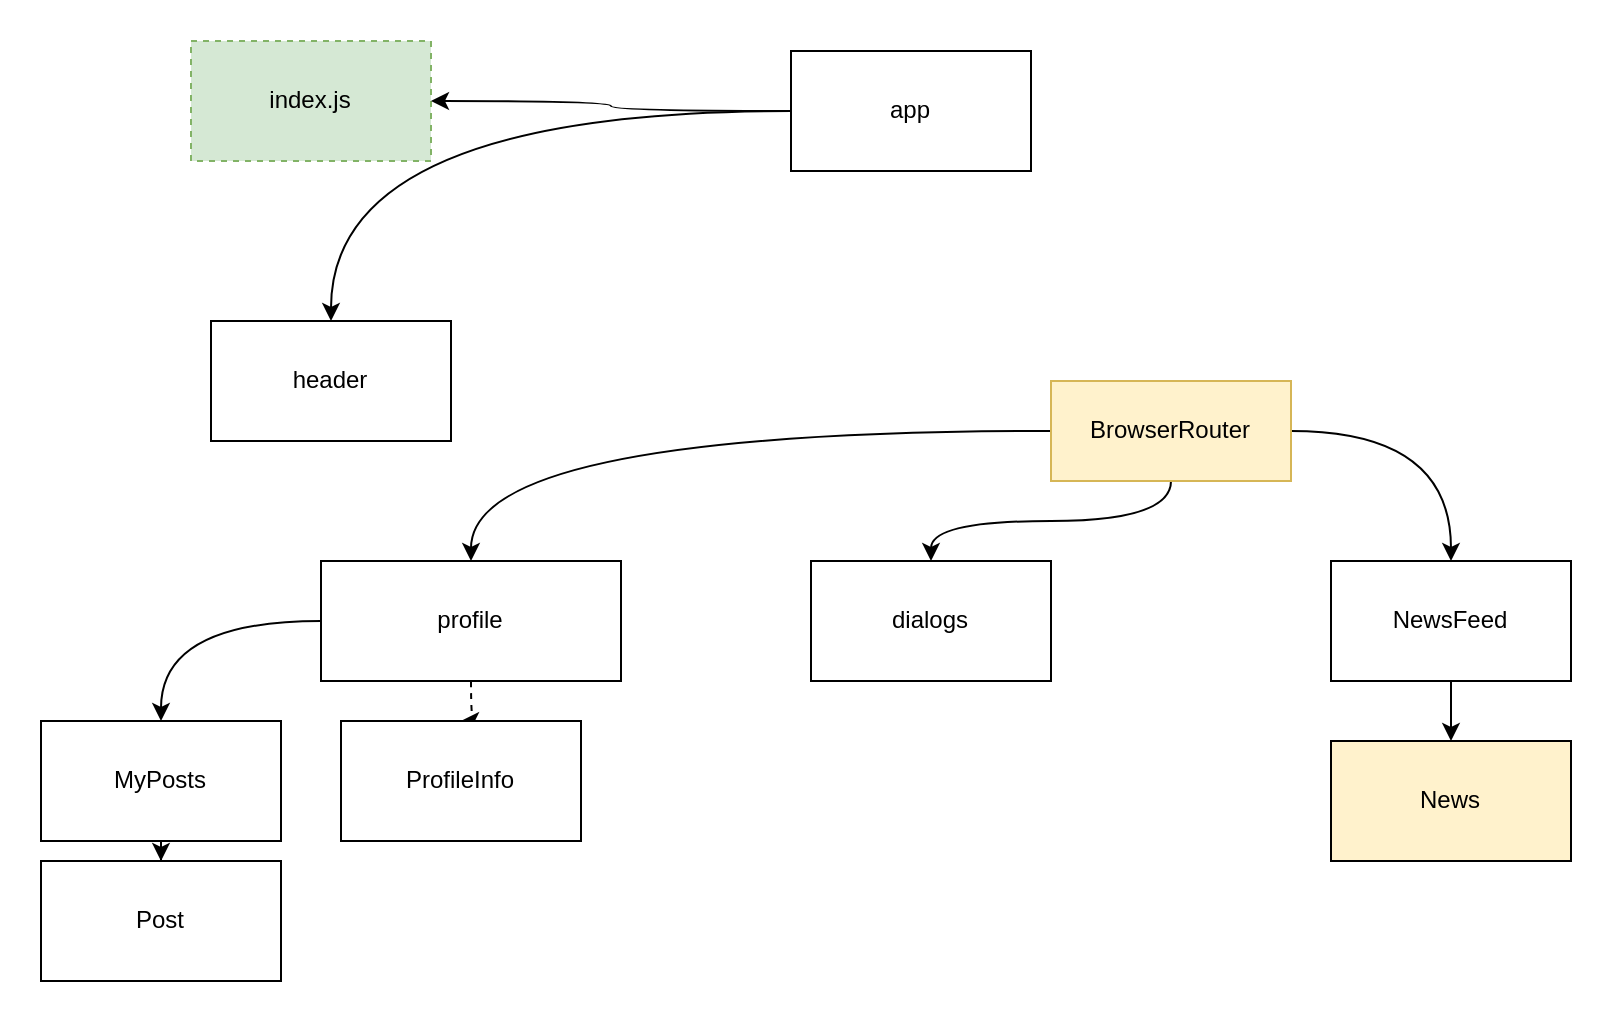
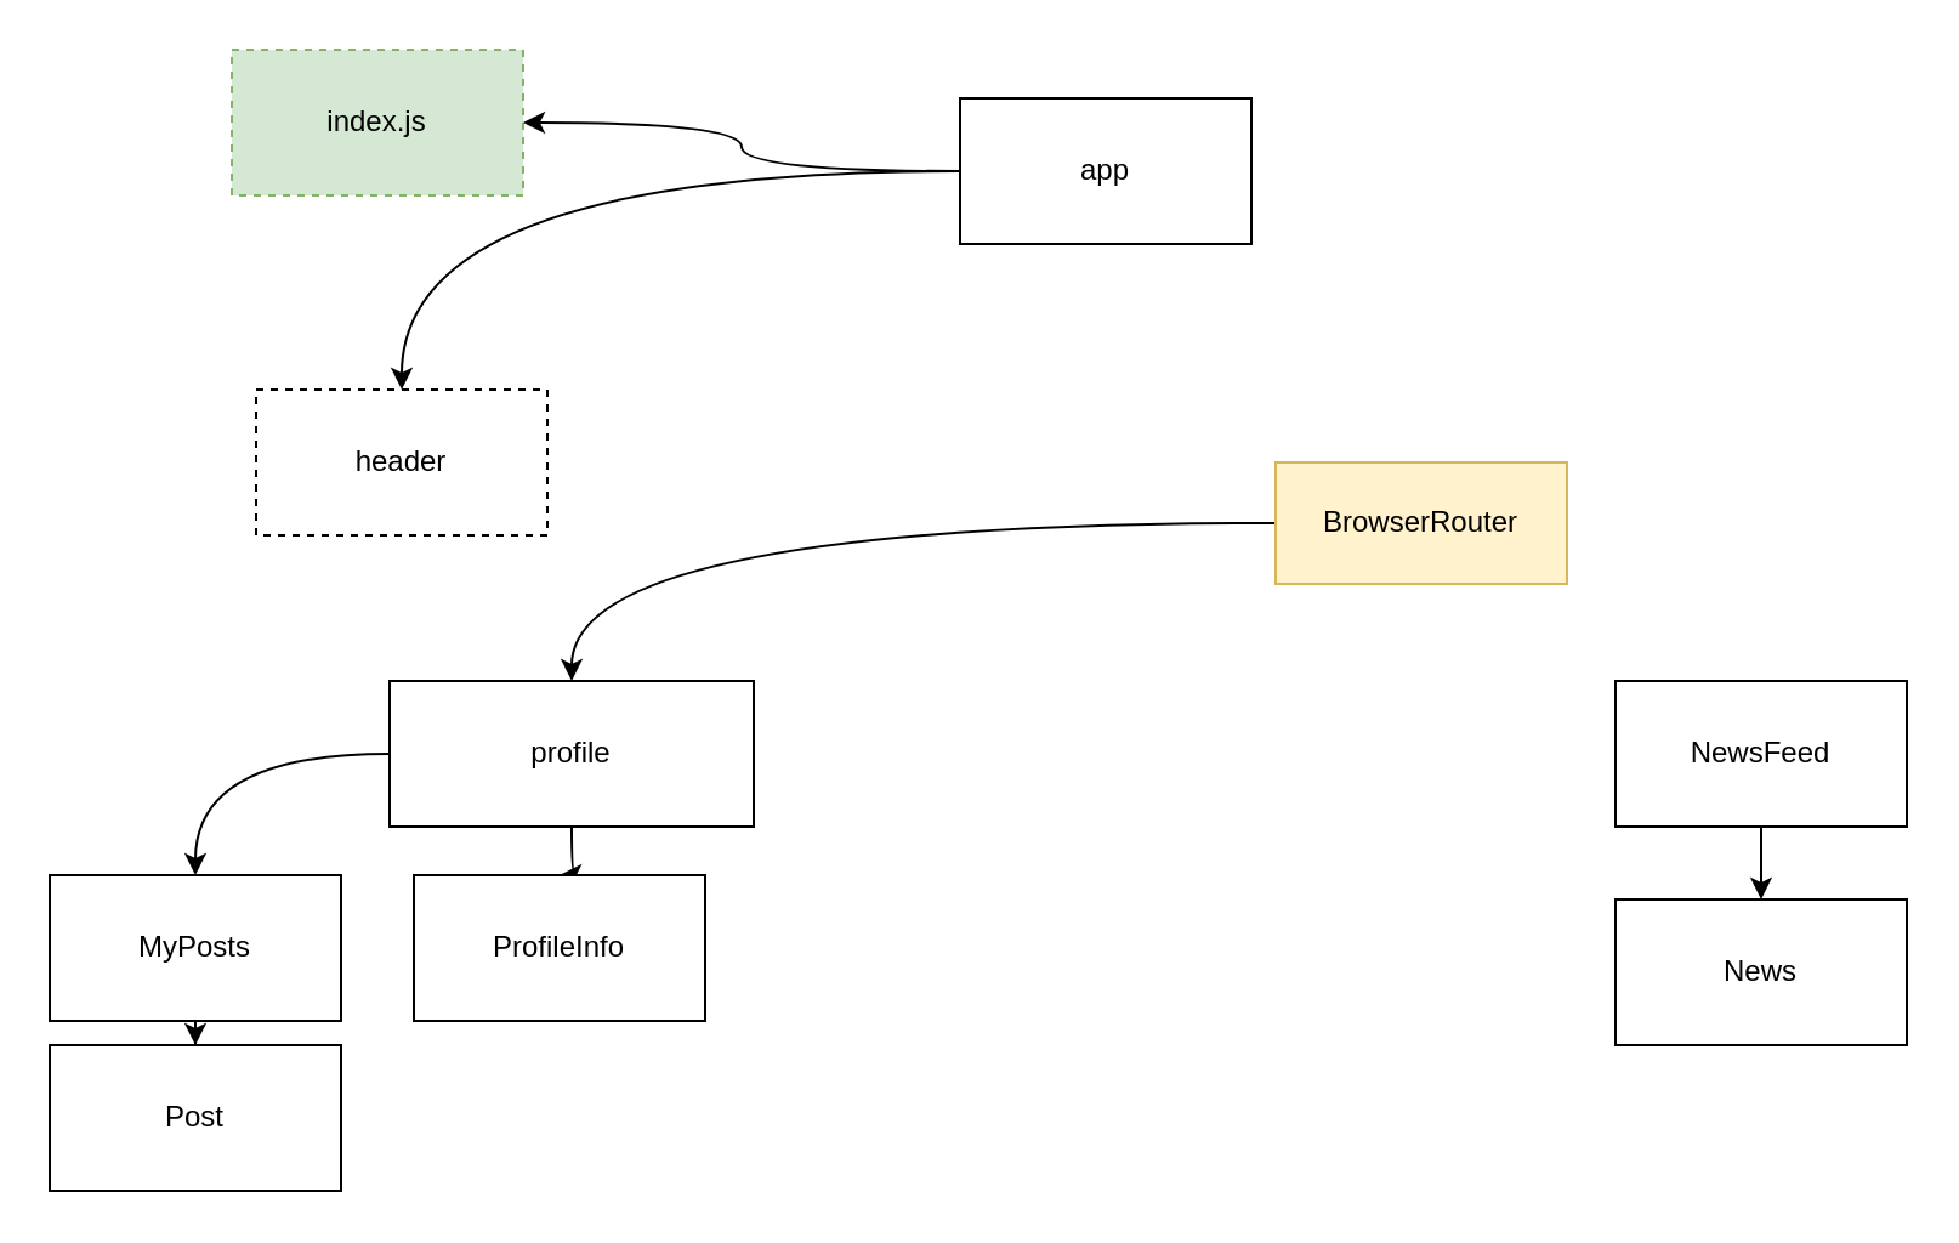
- <mxCell id="5" value="app" style="rounded=0;whiteSpace=wrap;html=1;" vertex="1" parent="1"><mxGeometry x="395" y="25" width="120" height="60" as="geometry" /></mxCell>
+ <mxCell id="5" value="app" style="rounded=0;whiteSpace=wrap;html=1;" vertex="1" parent="1"><mxGeometry x="395" y="40" width="120" height="60" as="geometry" /></mxCell>
- <mxCell id="10" value="header" style="rounded=0;whiteSpace=wrap;html=1;" vertex="1" parent="1"><mxGeometry x="105" y="160" width="120" height="60" as="geometry" /></mxCell>
+ <mxCell id="10" value="header" style="rounded=0;whiteSpace=wrap;html=1;dashed=1;" vertex="1" parent="1"><mxGeometry x="105" y="160" width="120" height="60" as="geometry" /></mxCell>
- <mxCell id="8" style="edgeStyle=orthogonalEdgeStyle;curved=1;orthogonalLoop=1;jettySize=auto;html=1;" edge="1" parent="1" source="9" target="16"><mxGeometry relative="1" as="geometry"><mxPoint x="725" y="280" as="targetPoint" /></mxGeometry></mxCell>
- <mxCell id="7" style="edgeStyle=orthogonalEdgeStyle;curved=1;orthogonalLoop=1;jettySize=auto;html=1;" edge="1" parent="1" source="9" target="14"><mxGeometry relative="1" as="geometry"><mxPoint x="555" y="280" as="targetPoint" /></mxGeometry></mxCell>
- <mxCell id="14" value="dialogs" style="rounded=0;whiteSpace=wrap;html=1;" vertex="1" parent="1"><mxGeometry x="405" y="280" width="120" height="60" as="geometry" /></mxCell>
- <mxCell id="12" style="edgeStyle=orthogonalEdgeStyle;curved=1;orthogonalLoop=1;jettySize=auto;html=1;dashed=1;" edge="1" parent="1" source="13" target="20"><mxGeometry relative="1" as="geometry"><mxPoint x="240" y="380" as="targetPoint" /></mxGeometry></mxCell>
+ <mxCell id="12" style="edgeStyle=orthogonalEdgeStyle;curved=1;orthogonalLoop=1;jettySize=auto;html=1;" edge="1" parent="1" source="13" target="20"><mxGeometry relative="1" as="geometry"><mxPoint x="240" y="380" as="targetPoint" /></mxGeometry></mxCell>
- <mxCell id="17" value="News" style="rounded=0;whiteSpace=wrap;html=1;fillColor=#fff2cc;" vertex="1" parent="1"><mxGeometry x="665" y="370" width="120" height="60" as="geometry" /></mxCell>
+ <mxCell id="17" value="News" style="rounded=0;whiteSpace=wrap;html=1;" vertex="1" parent="1"><mxGeometry x="665" y="370" width="120" height="60" as="geometry" /></mxCell>
